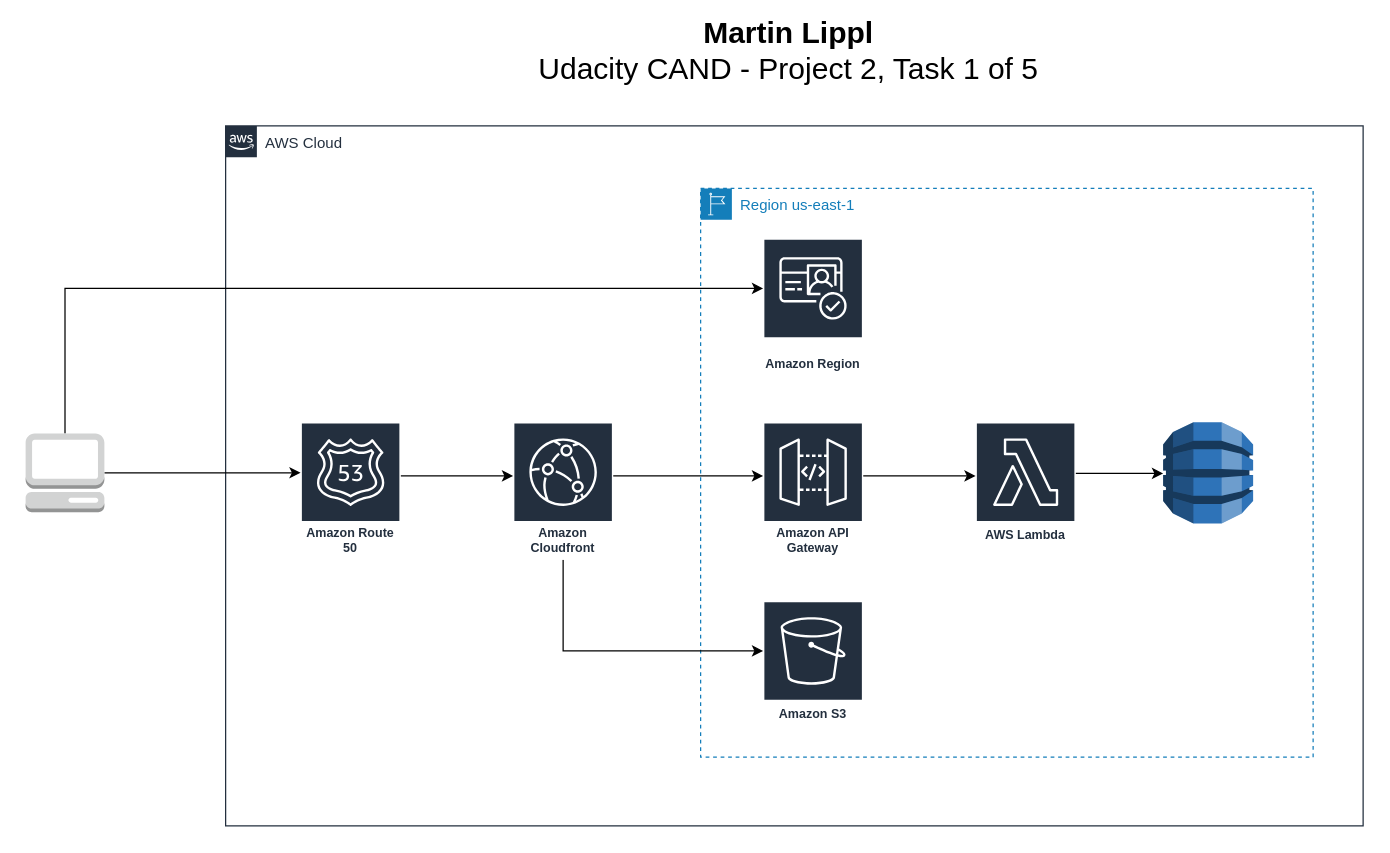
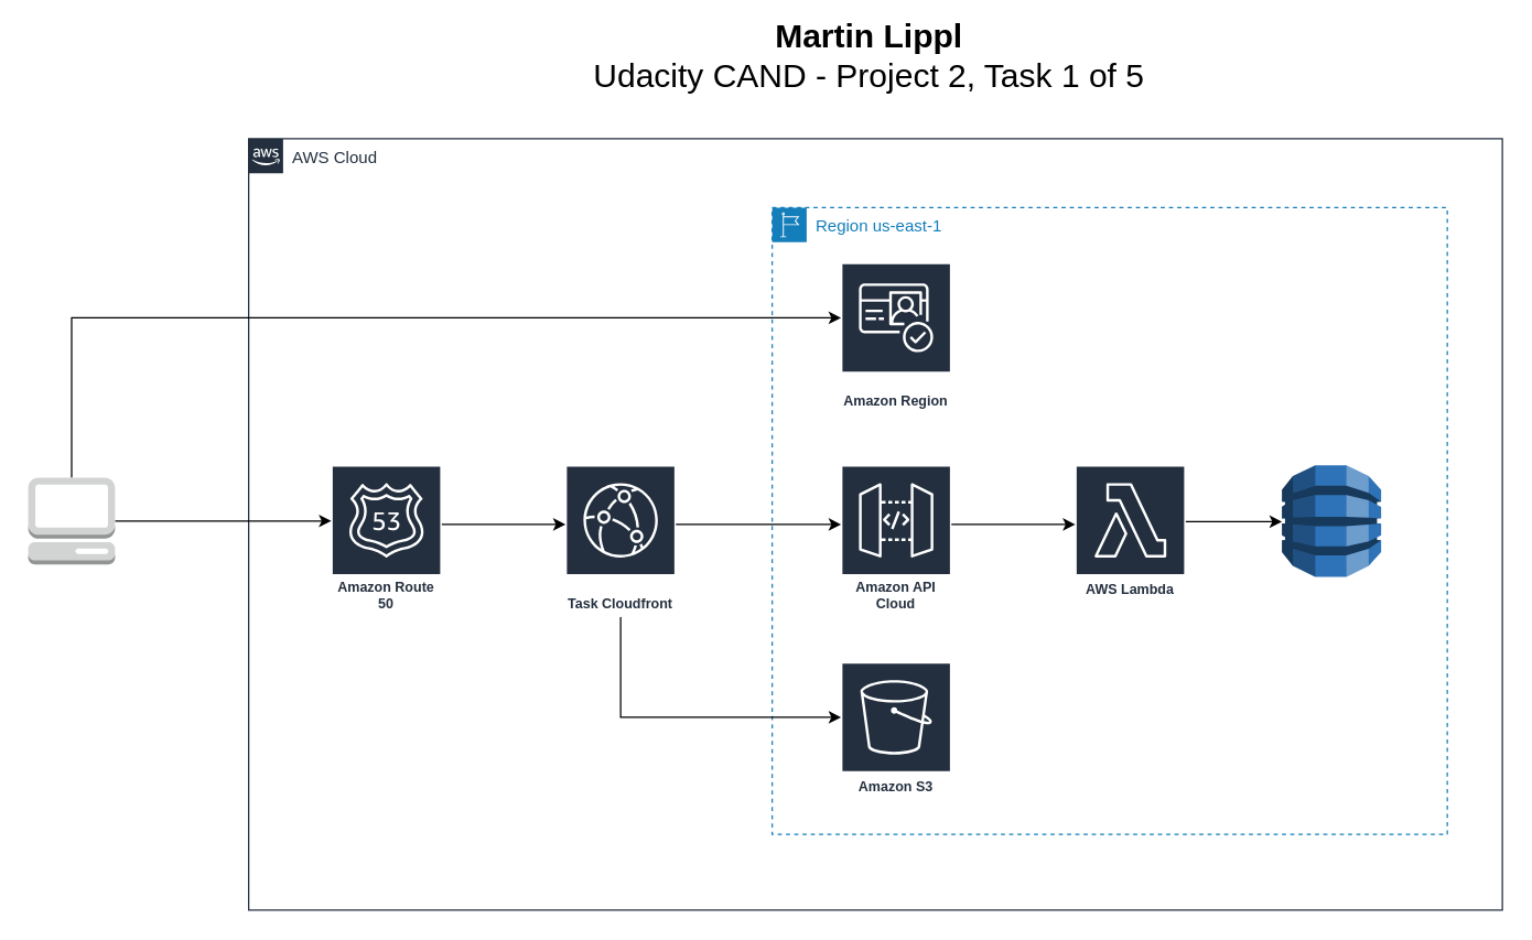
- <mxCell id="8" value="Amazon Cloudfront" style="outlineConnect=0;fontColor=#232F3E;gradientColor=none;strokeColor=#ffffff;fillColor=#232F3E;dashed=0;verticalLabelPosition=middle;verticalAlign=bottom;align=center;html=1;whiteSpace=wrap;fontSize=10;fontStyle=1;spacing=3;shape=mxgraph.aws4.productIcon;prIcon=mxgraph.aws4.cloudfront;" parent="1" vertex="1"><mxGeometry x="410" y="337" width="80" height="110" as="geometry" /></mxCell>
+ <mxCell id="8" value="Task Cloudfront" style="outlineConnect=0;fontColor=#232F3E;gradientColor=none;strokeColor=#ffffff;fillColor=#232F3E;dashed=0;verticalLabelPosition=middle;verticalAlign=bottom;align=center;html=1;whiteSpace=wrap;fontSize=10;fontStyle=1;spacing=3;shape=mxgraph.aws4.productIcon;prIcon=mxgraph.aws4.cloudfront;" parent="1" vertex="1"><mxGeometry x="410" y="337" width="80" height="110" as="geometry" /></mxCell>
- <mxCell id="13" value="Amazon API Gateway" style="outlineConnect=0;fontColor=#232F3E;gradientColor=none;strokeColor=#ffffff;fillColor=#232F3E;dashed=0;verticalLabelPosition=middle;verticalAlign=bottom;align=center;html=1;whiteSpace=wrap;fontSize=10;fontStyle=1;spacing=3;shape=mxgraph.aws4.productIcon;prIcon=mxgraph.aws4.api_gateway;" parent="1" vertex="1"><mxGeometry x="610" y="337" width="80" height="110" as="geometry" /></mxCell>
+ <mxCell id="13" value="Amazon API Cloud" style="outlineConnect=0;fontColor=#232F3E;gradientColor=none;strokeColor=#ffffff;fillColor=#232F3E;dashed=0;verticalLabelPosition=middle;verticalAlign=bottom;align=center;html=1;whiteSpace=wrap;fontSize=10;fontStyle=1;spacing=3;shape=mxgraph.aws4.productIcon;prIcon=mxgraph.aws4.api_gateway;" parent="1" vertex="1"><mxGeometry x="610" y="337" width="80" height="110" as="geometry" /></mxCell>
